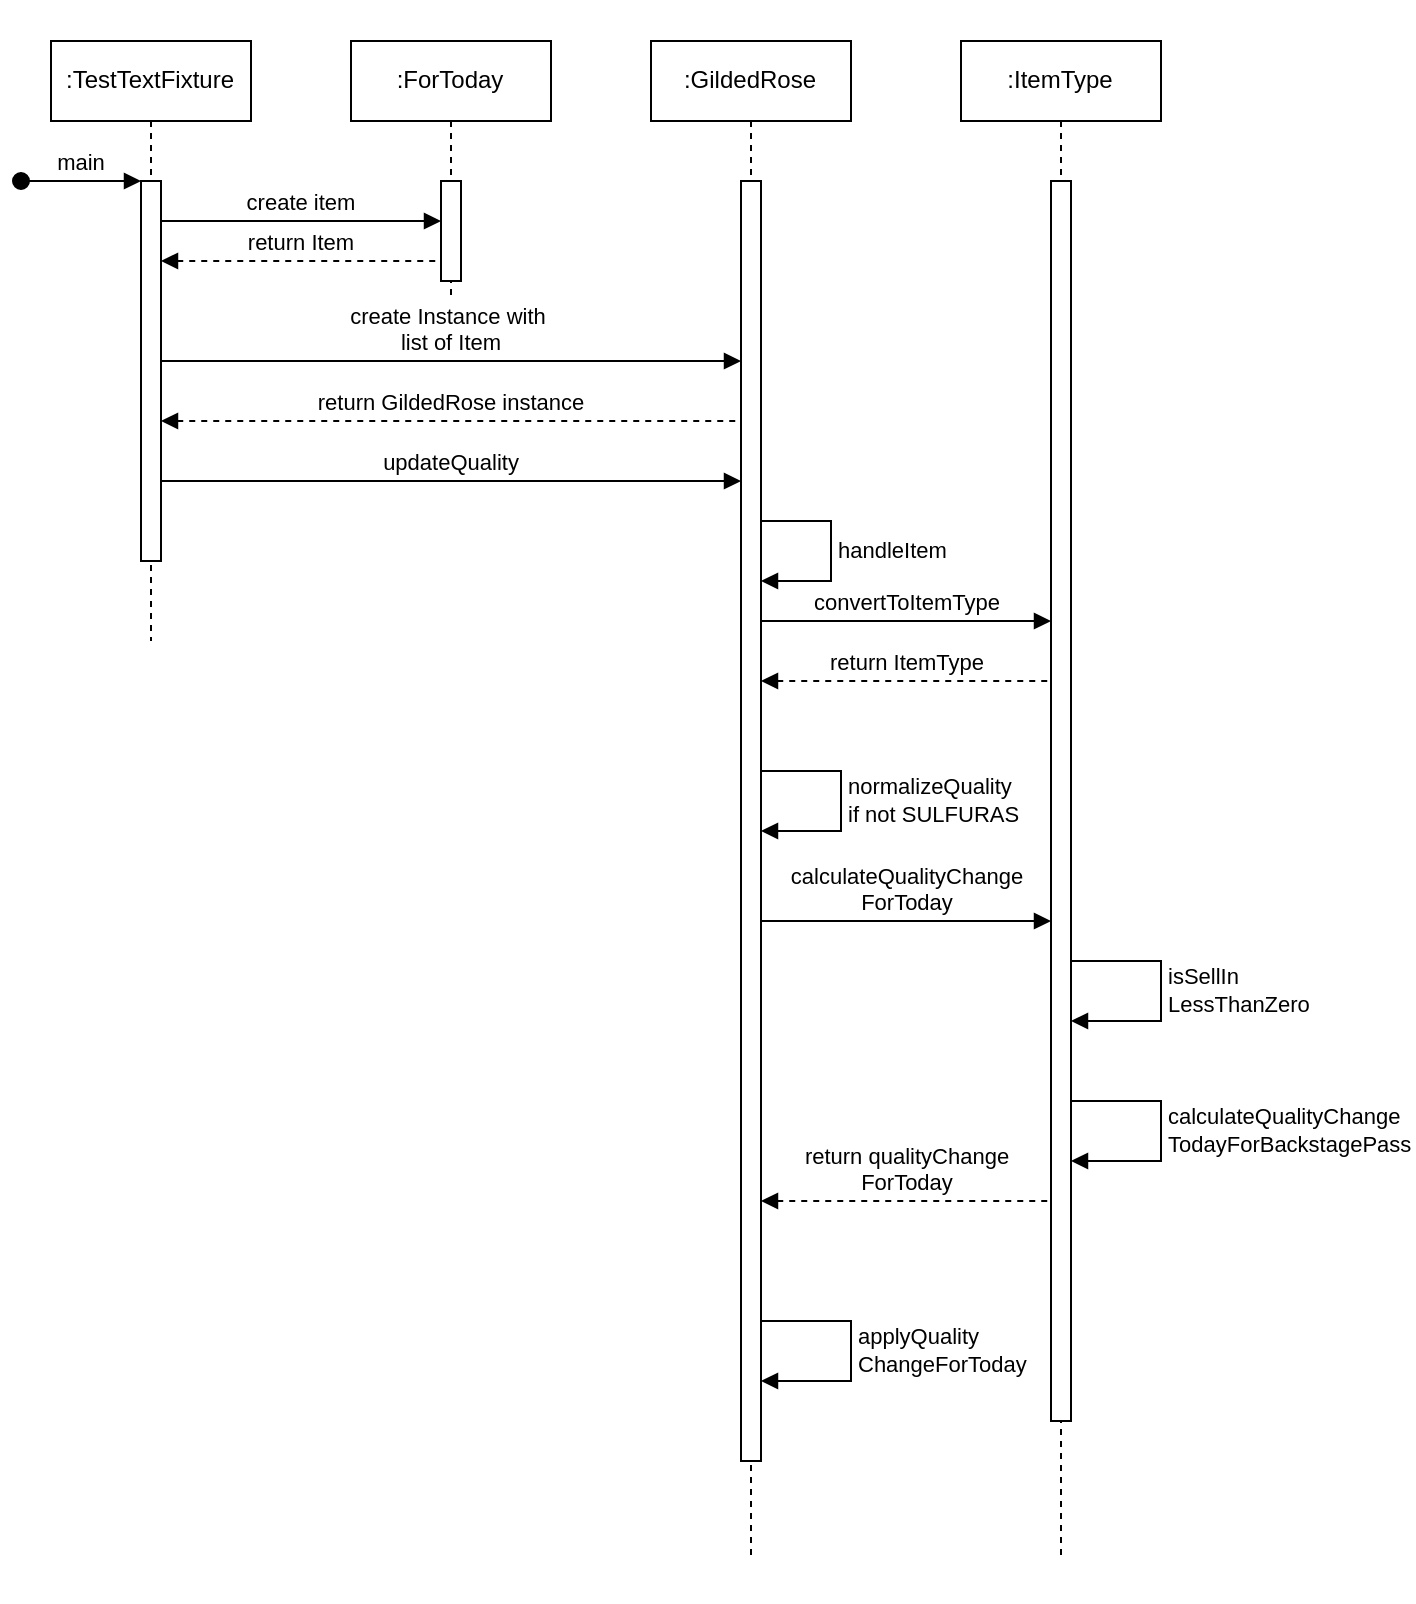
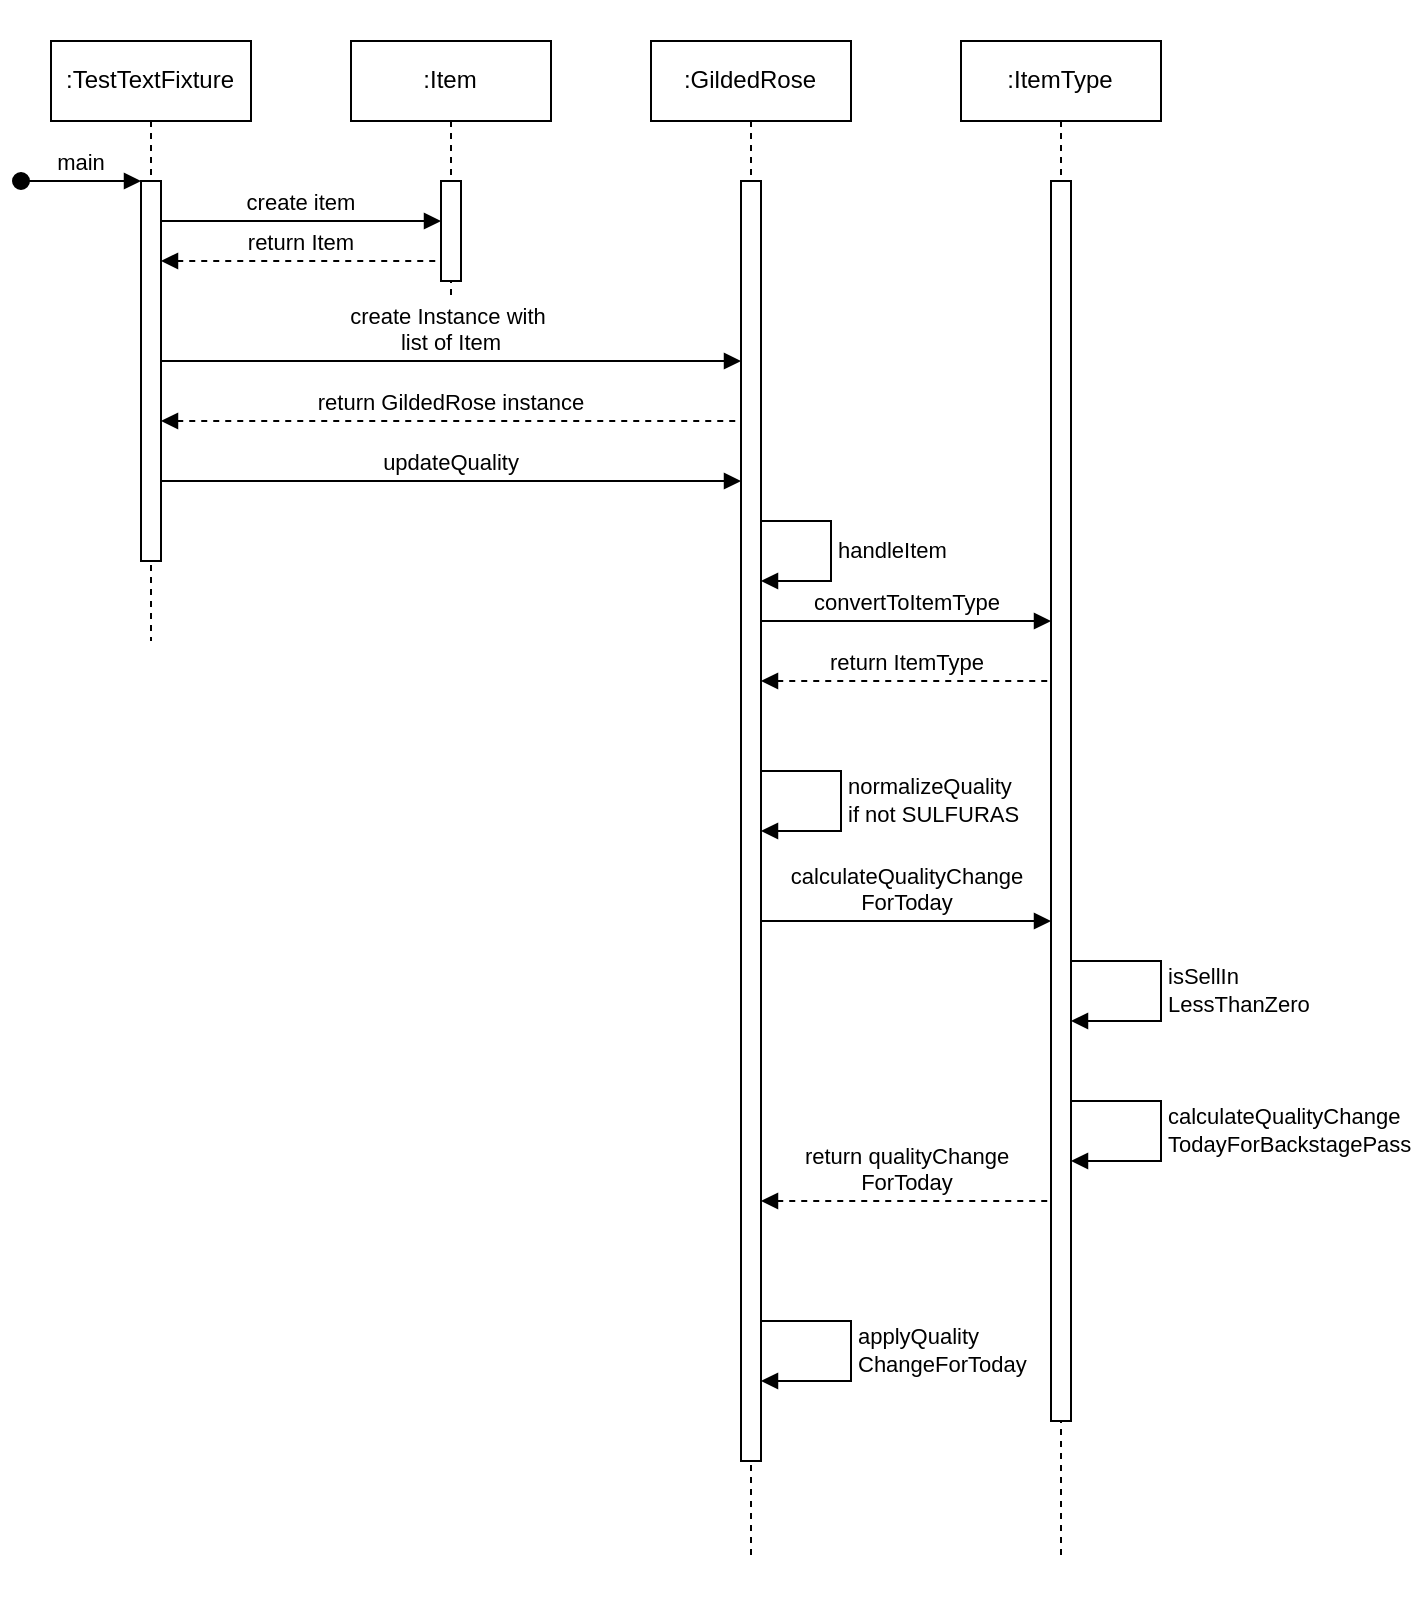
- <mxCell id="20" value=":ForToday" style="shape=umlLifeline;perimeter=lifelinePerimeter;whiteSpace=wrap;html=1;container=0;dropTarget=0;collapsible=0;recursiveResize=0;outlineConnect=0;portConstraint=eastwest;newEdgeStyle={&quot;edgeStyle&quot;:&quot;elbowEdgeStyle&quot;,&quot;elbow&quot;:&quot;vertical&quot;,&quot;curved&quot;:0,&quot;rounded&quot;:0};" vertex="1" parent="1"><mxGeometry x="170" y="20" width="100" height="130" as="geometry" /></mxCell>
+ <mxCell id="20" value=":Item" style="shape=umlLifeline;perimeter=lifelinePerimeter;whiteSpace=wrap;html=1;container=0;dropTarget=0;collapsible=0;recursiveResize=0;outlineConnect=0;portConstraint=eastwest;newEdgeStyle={&quot;edgeStyle&quot;:&quot;elbowEdgeStyle&quot;,&quot;elbow&quot;:&quot;vertical&quot;,&quot;curved&quot;:0,&quot;rounded&quot;:0};" vertex="1" parent="1"><mxGeometry x="170" y="20" width="100" height="130" as="geometry" /></mxCell>
